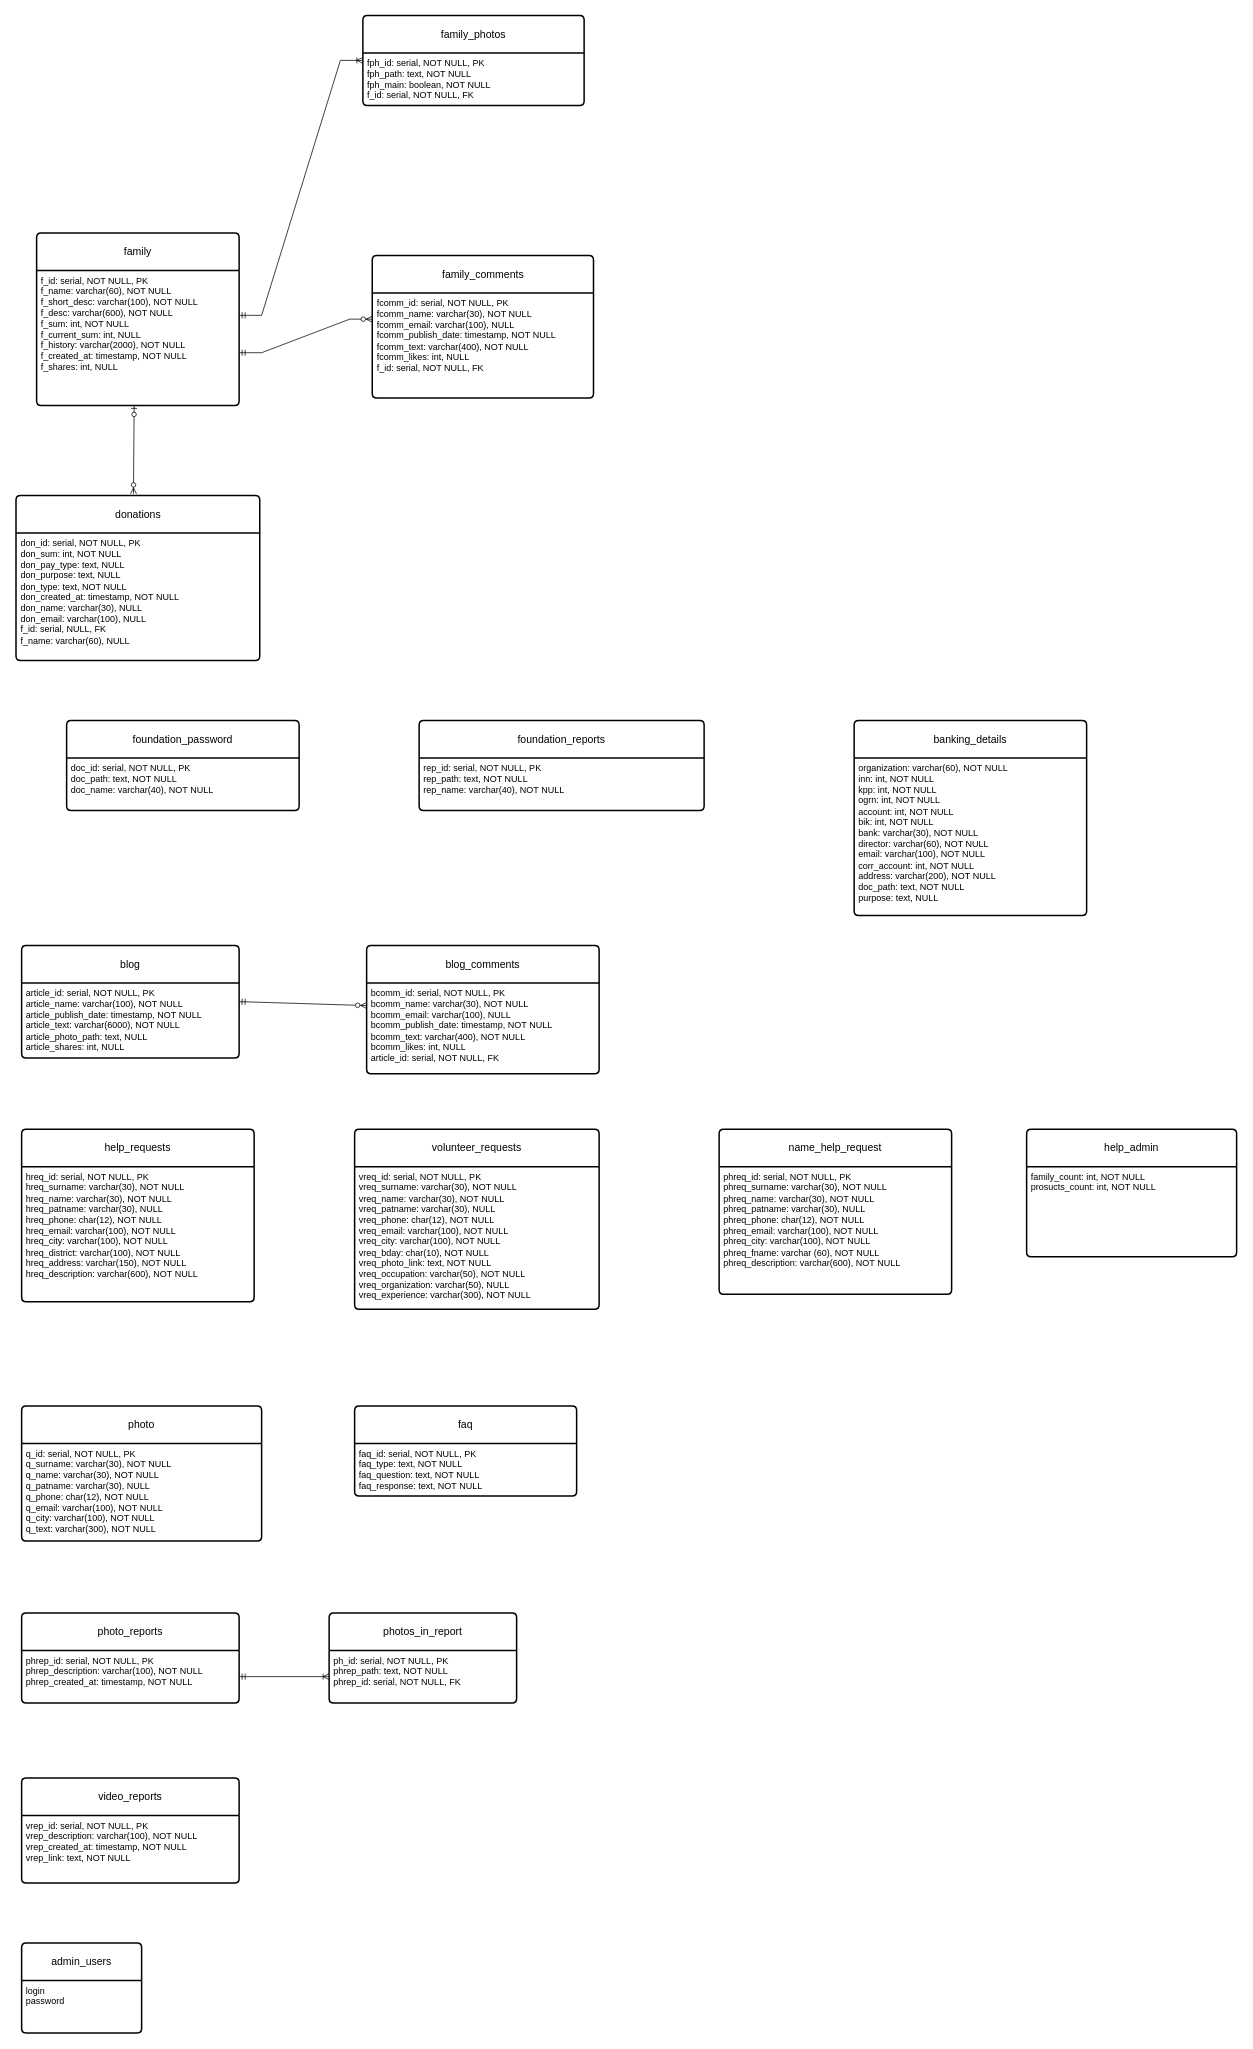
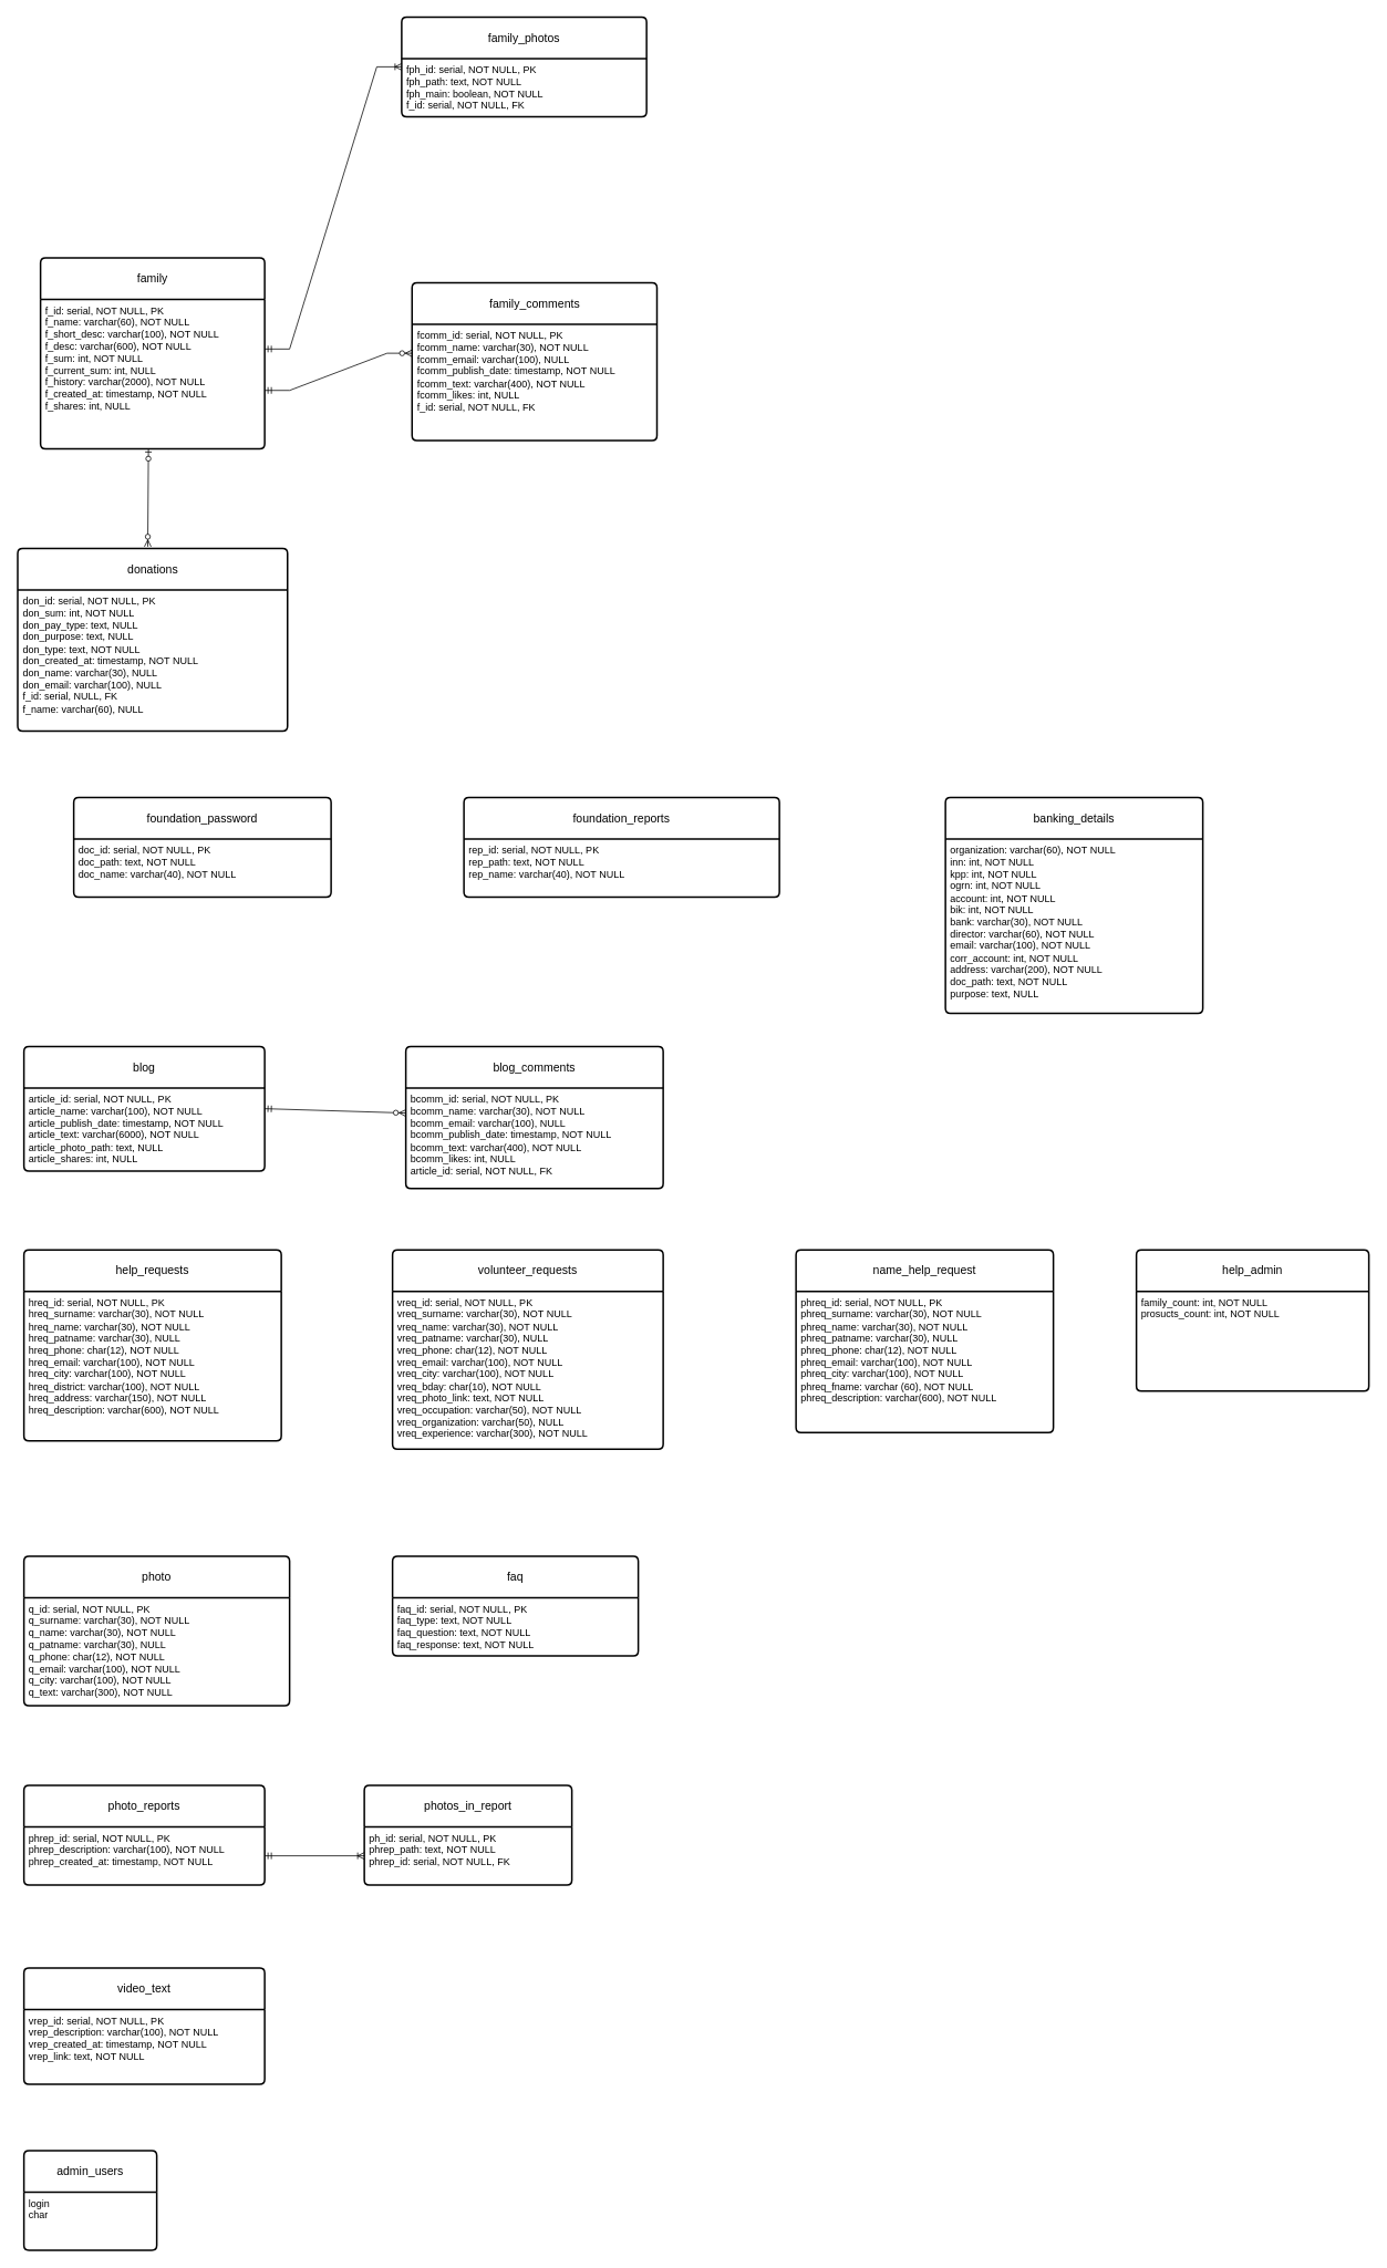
- <mxCell id="31" value="video_reports" style="swimlane;childLayout=stackLayout;horizontal=1;startSize=50;horizontalStack=0;rounded=1;fontSize=14;fontStyle=0;strokeWidth=2;resizeParent=0;resizeLast=1;shadow=0;dashed=0;align=center;arcSize=4;whiteSpace=wrap;html=1;" vertex="1" parent="1"><mxGeometry x="28" y="2370" width="290" height="140" as="geometry" /></mxCell>
+ <mxCell id="31" value="video_text" style="swimlane;childLayout=stackLayout;horizontal=1;startSize=50;horizontalStack=0;rounded=1;fontSize=14;fontStyle=0;strokeWidth=2;resizeParent=0;resizeLast=1;shadow=0;dashed=0;align=center;arcSize=4;whiteSpace=wrap;html=1;" vertex="1" parent="1"><mxGeometry x="28" y="2370" width="290" height="140" as="geometry" /></mxCell>
- <mxCell id="37" value="login&lt;div&gt;password&lt;/div&gt;" style="align=left;strokeColor=none;fillColor=none;spacingLeft=4;fontSize=12;verticalAlign=top;resizable=0;rotatable=0;part=1;html=1;" vertex="1" parent="36"><mxGeometry y="50" width="160" height="70" as="geometry" /></mxCell>
+ <mxCell id="37" value="login&lt;div&gt;char&lt;/div&gt;" style="align=left;strokeColor=none;fillColor=none;spacingLeft=4;fontSize=12;verticalAlign=top;resizable=0;rotatable=0;part=1;html=1;" vertex="1" parent="36"><mxGeometry y="50" width="160" height="70" as="geometry" /></mxCell>
